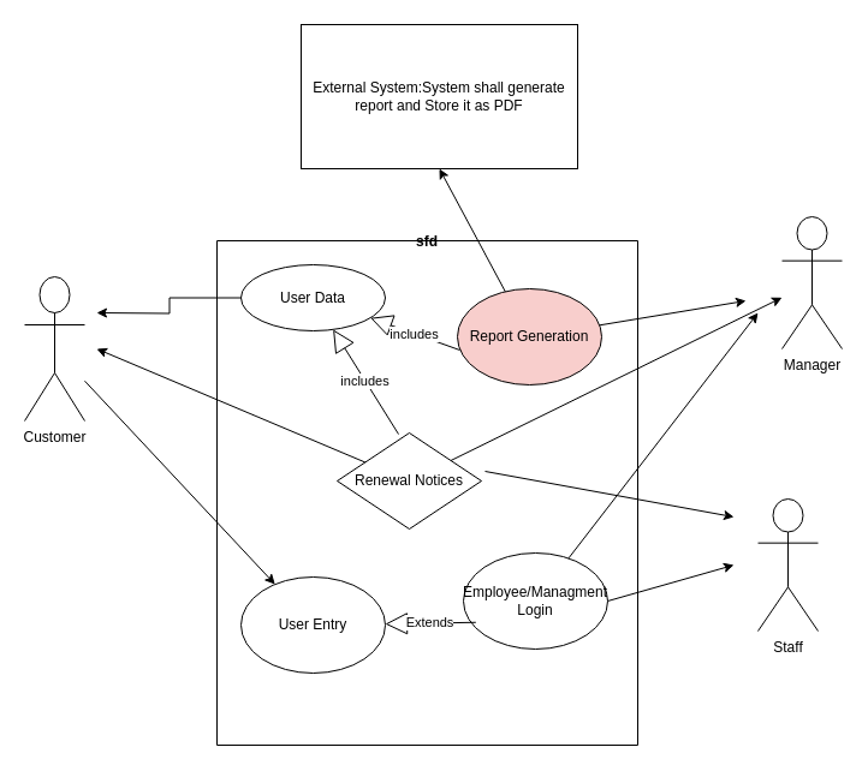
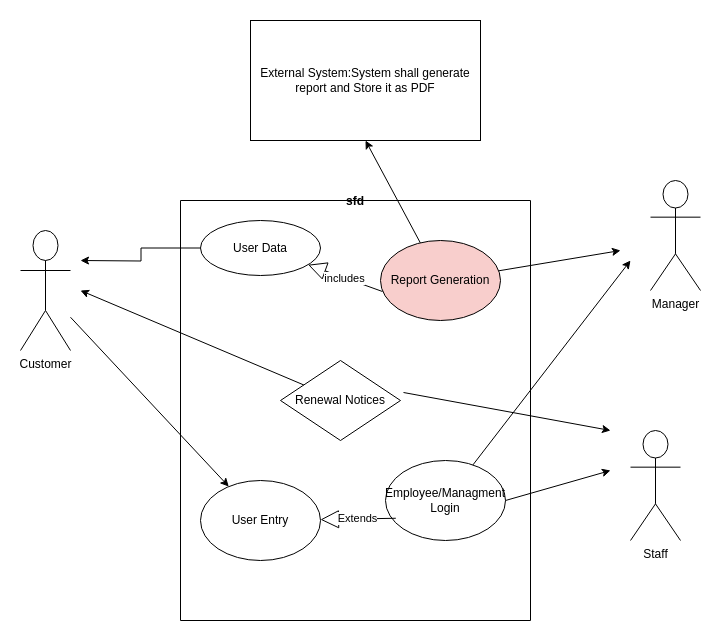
- <mxCell id="23" value="" style="endArrow=classic;html=1;rounded=0;" edge="1" parent="1" source="13" target="4"><mxGeometry width="50" height="50" relative="1" as="geometry"><mxPoint x="630" y="250" as="sourcePoint" /><mxPoint x="360" y="380" as="targetPoint" /></mxGeometry></mxCell>
- <mxCell id="15" value="includes" style="endArrow=block;endSize=16;endFill=0;html=1;rounded=0;exitX=0.425;exitY=0.013;exitDx=0;exitDy=0;exitPerimeter=0;" edge="1" parent="5" source="13" target="9"><mxGeometry x="0.018" width="160" relative="1" as="geometry"><mxPoint x="80" y="180" as="sourcePoint" /><mxPoint x="240" y="180" as="targetPoint" /><mxPoint as="offset" /></mxGeometry></mxCell>
- <mxCell id="3" value="Staff" style="shape=umlActor;verticalLabelPosition=bottom;verticalAlign=top;html=1;outlineConnect=0;" vertex="1" parent="1"><mxGeometry x="630" y="415" width="50" height="110" as="geometry" /></mxCell>
+ <mxCell id="3" value="Staff" style="shape=umlActor;verticalLabelPosition=bottom;verticalAlign=top;html=1;outlineConnect=0;" vertex="1" parent="1"><mxGeometry x="630" y="430" width="50" height="110" as="geometry" /></mxCell>
